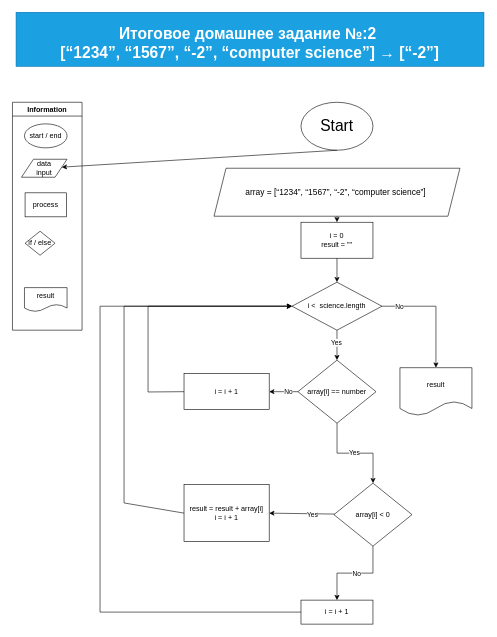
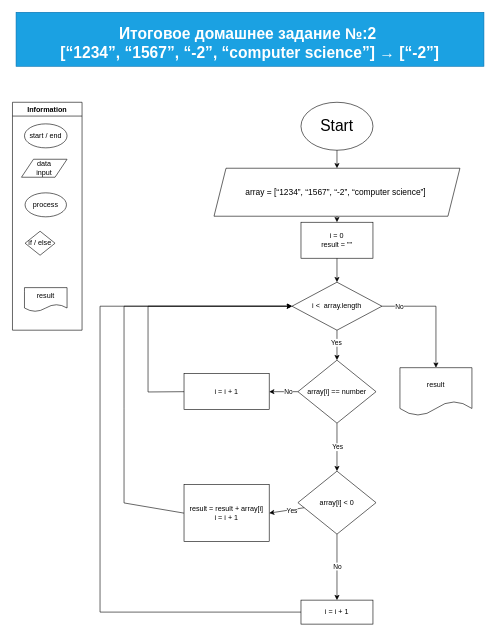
- <mxCell id="3" value="" style="endArrow=classic;html=1;rounded=0;exitX=0.5;exitY=1;exitDx=0;exitDy=0;" parent="1" source="2" target="7" edge="1"><mxGeometry width="50" height="50" relative="1" as="geometry"><mxPoint x="571" y="480" as="sourcePoint" /><mxPoint x="561" y="290" as="targetPoint" /></mxGeometry></mxCell>
+ <mxCell id="3" value="" style="endArrow=classic;html=1;rounded=0;exitX=0.5;exitY=1;exitDx=0;exitDy=0;entryX=0.5;entryY=0;entryDx=0;entryDy=0;" parent="1" source="2" target="11" edge="1"><mxGeometry width="50" height="50" relative="1" as="geometry"><mxPoint x="571" y="480" as="sourcePoint" /><mxPoint x="561" y="290" as="targetPoint" /></mxGeometry></mxCell>
- <mxCell id="8" value="process" style="rounded=0;whiteSpace=wrap;html=1;" parent="5" vertex="1"><mxGeometry x="21" y="151" width="69" height="40" as="geometry" /></mxCell>
+ <mxCell id="8" value="process" style="ellipse;whiteSpace=wrap;html=1;" parent="5" vertex="1"><mxGeometry x="21" y="151" width="69" height="40" as="geometry" /></mxCell>
- <mxCell id="15" value="i &amp;lt;&amp;nbsp;&amp;nbsp;science.length" style="rhombus;whiteSpace=wrap;html=1;" parent="1" vertex="1"><mxGeometry x="486" y="470" width="150" height="80" as="geometry" /></mxCell>
+ <mxCell id="15" value="i &amp;lt;&amp;nbsp;&amp;nbsp;array.length" style="rhombus;whiteSpace=wrap;html=1;" parent="1" vertex="1"><mxGeometry x="486" y="470" width="150" height="80" as="geometry" /></mxCell>
- <mxCell id="30" value="array[i] &amp;lt; 0" style="rhombus;whiteSpace=wrap;html=1;" vertex="1" parent="1"><mxGeometry x="555.87" y="805" width="130.25" height="105" as="geometry" /></mxCell>
+ <mxCell id="30" value="array[i] &amp;lt; 0" style="rhombus;whiteSpace=wrap;html=1;" vertex="1" parent="1"><mxGeometry x="495.87" y="785" width="130.25" height="105" as="geometry" /></mxCell>
